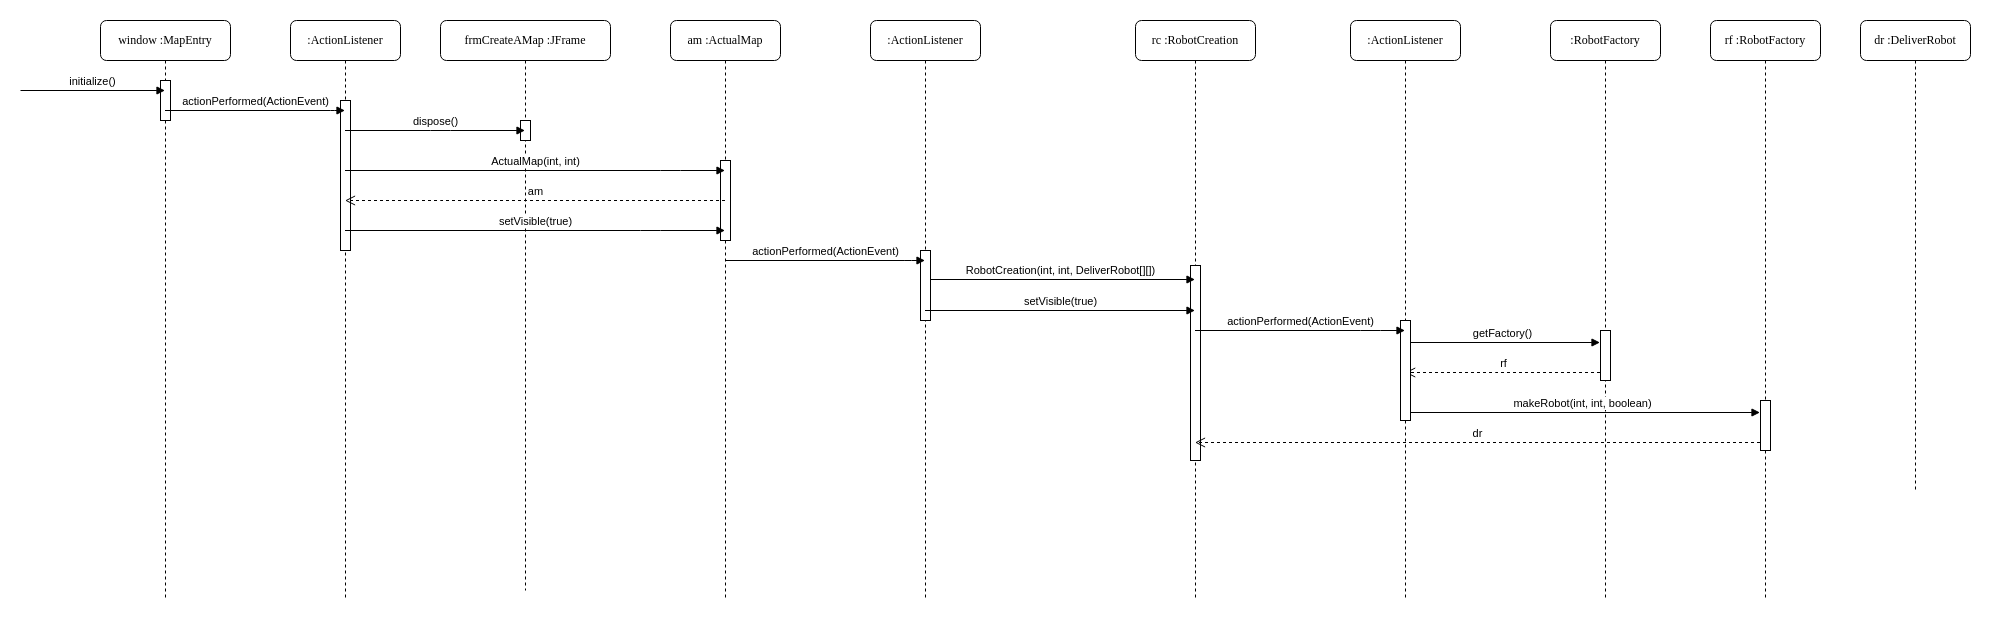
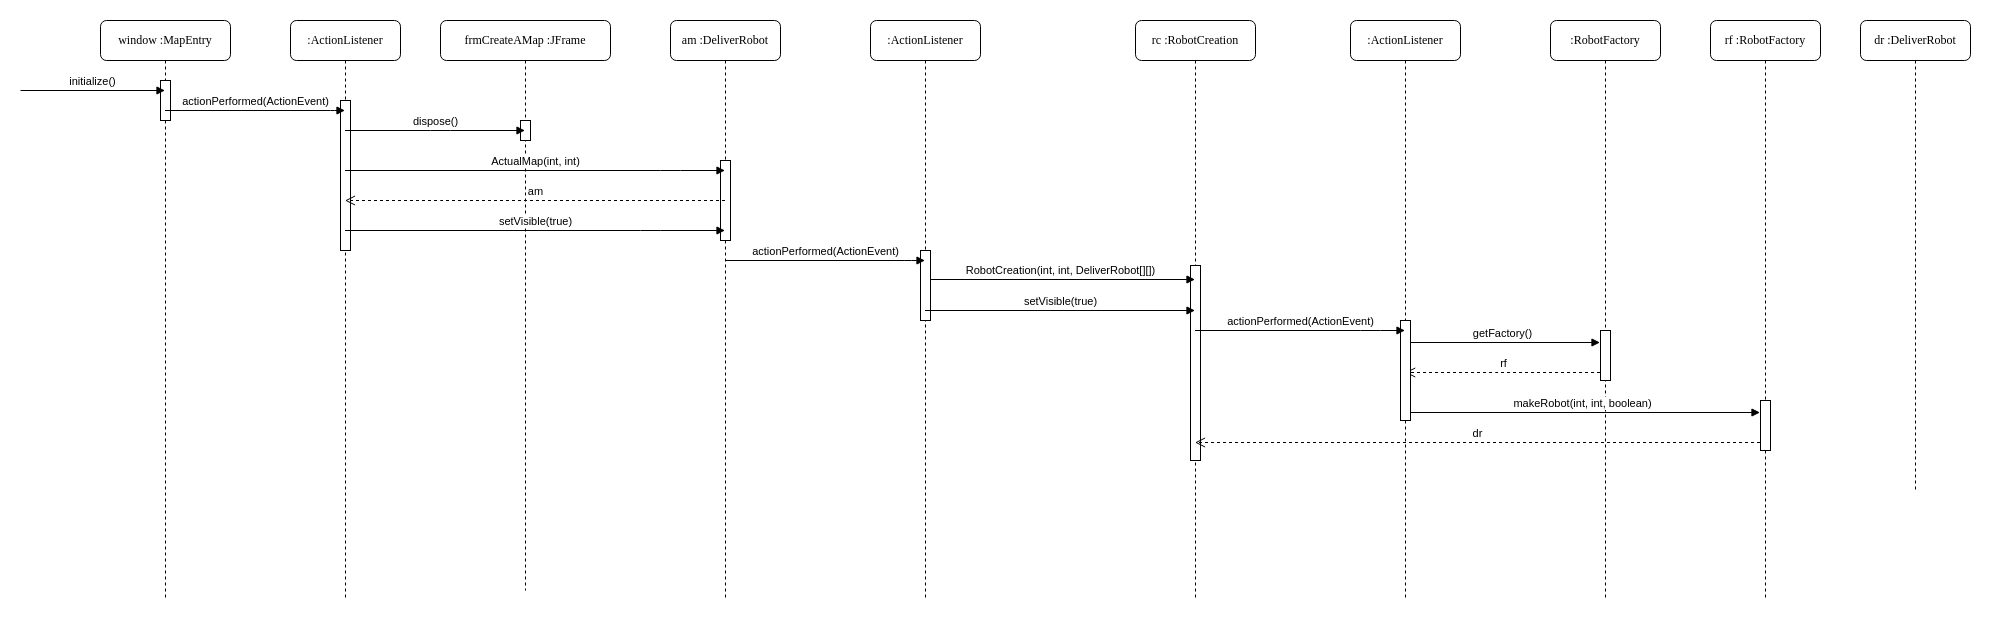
- <mxCell id="23" value="am :ActualMap" style="shape=umlLifeline;perimeter=lifelinePerimeter;whiteSpace=wrap;html=1;container=1;collapsible=0;recursiveResize=0;outlineConnect=0;rounded=1;shadow=0;comic=0;labelBackgroundColor=none;strokeWidth=1;fontFamily=Verdana;fontSize=12;align=center;" vertex="1" parent="1"><mxGeometry x="670" y="20" width="110" height="580" as="geometry" /></mxCell>
+ <mxCell id="23" value="am :DeliverRobot" style="shape=umlLifeline;perimeter=lifelinePerimeter;whiteSpace=wrap;html=1;container=1;collapsible=0;recursiveResize=0;outlineConnect=0;rounded=1;shadow=0;comic=0;labelBackgroundColor=none;strokeWidth=1;fontFamily=Verdana;fontSize=12;align=center;" vertex="1" parent="1"><mxGeometry x="670" y="20" width="110" height="580" as="geometry" /></mxCell>
